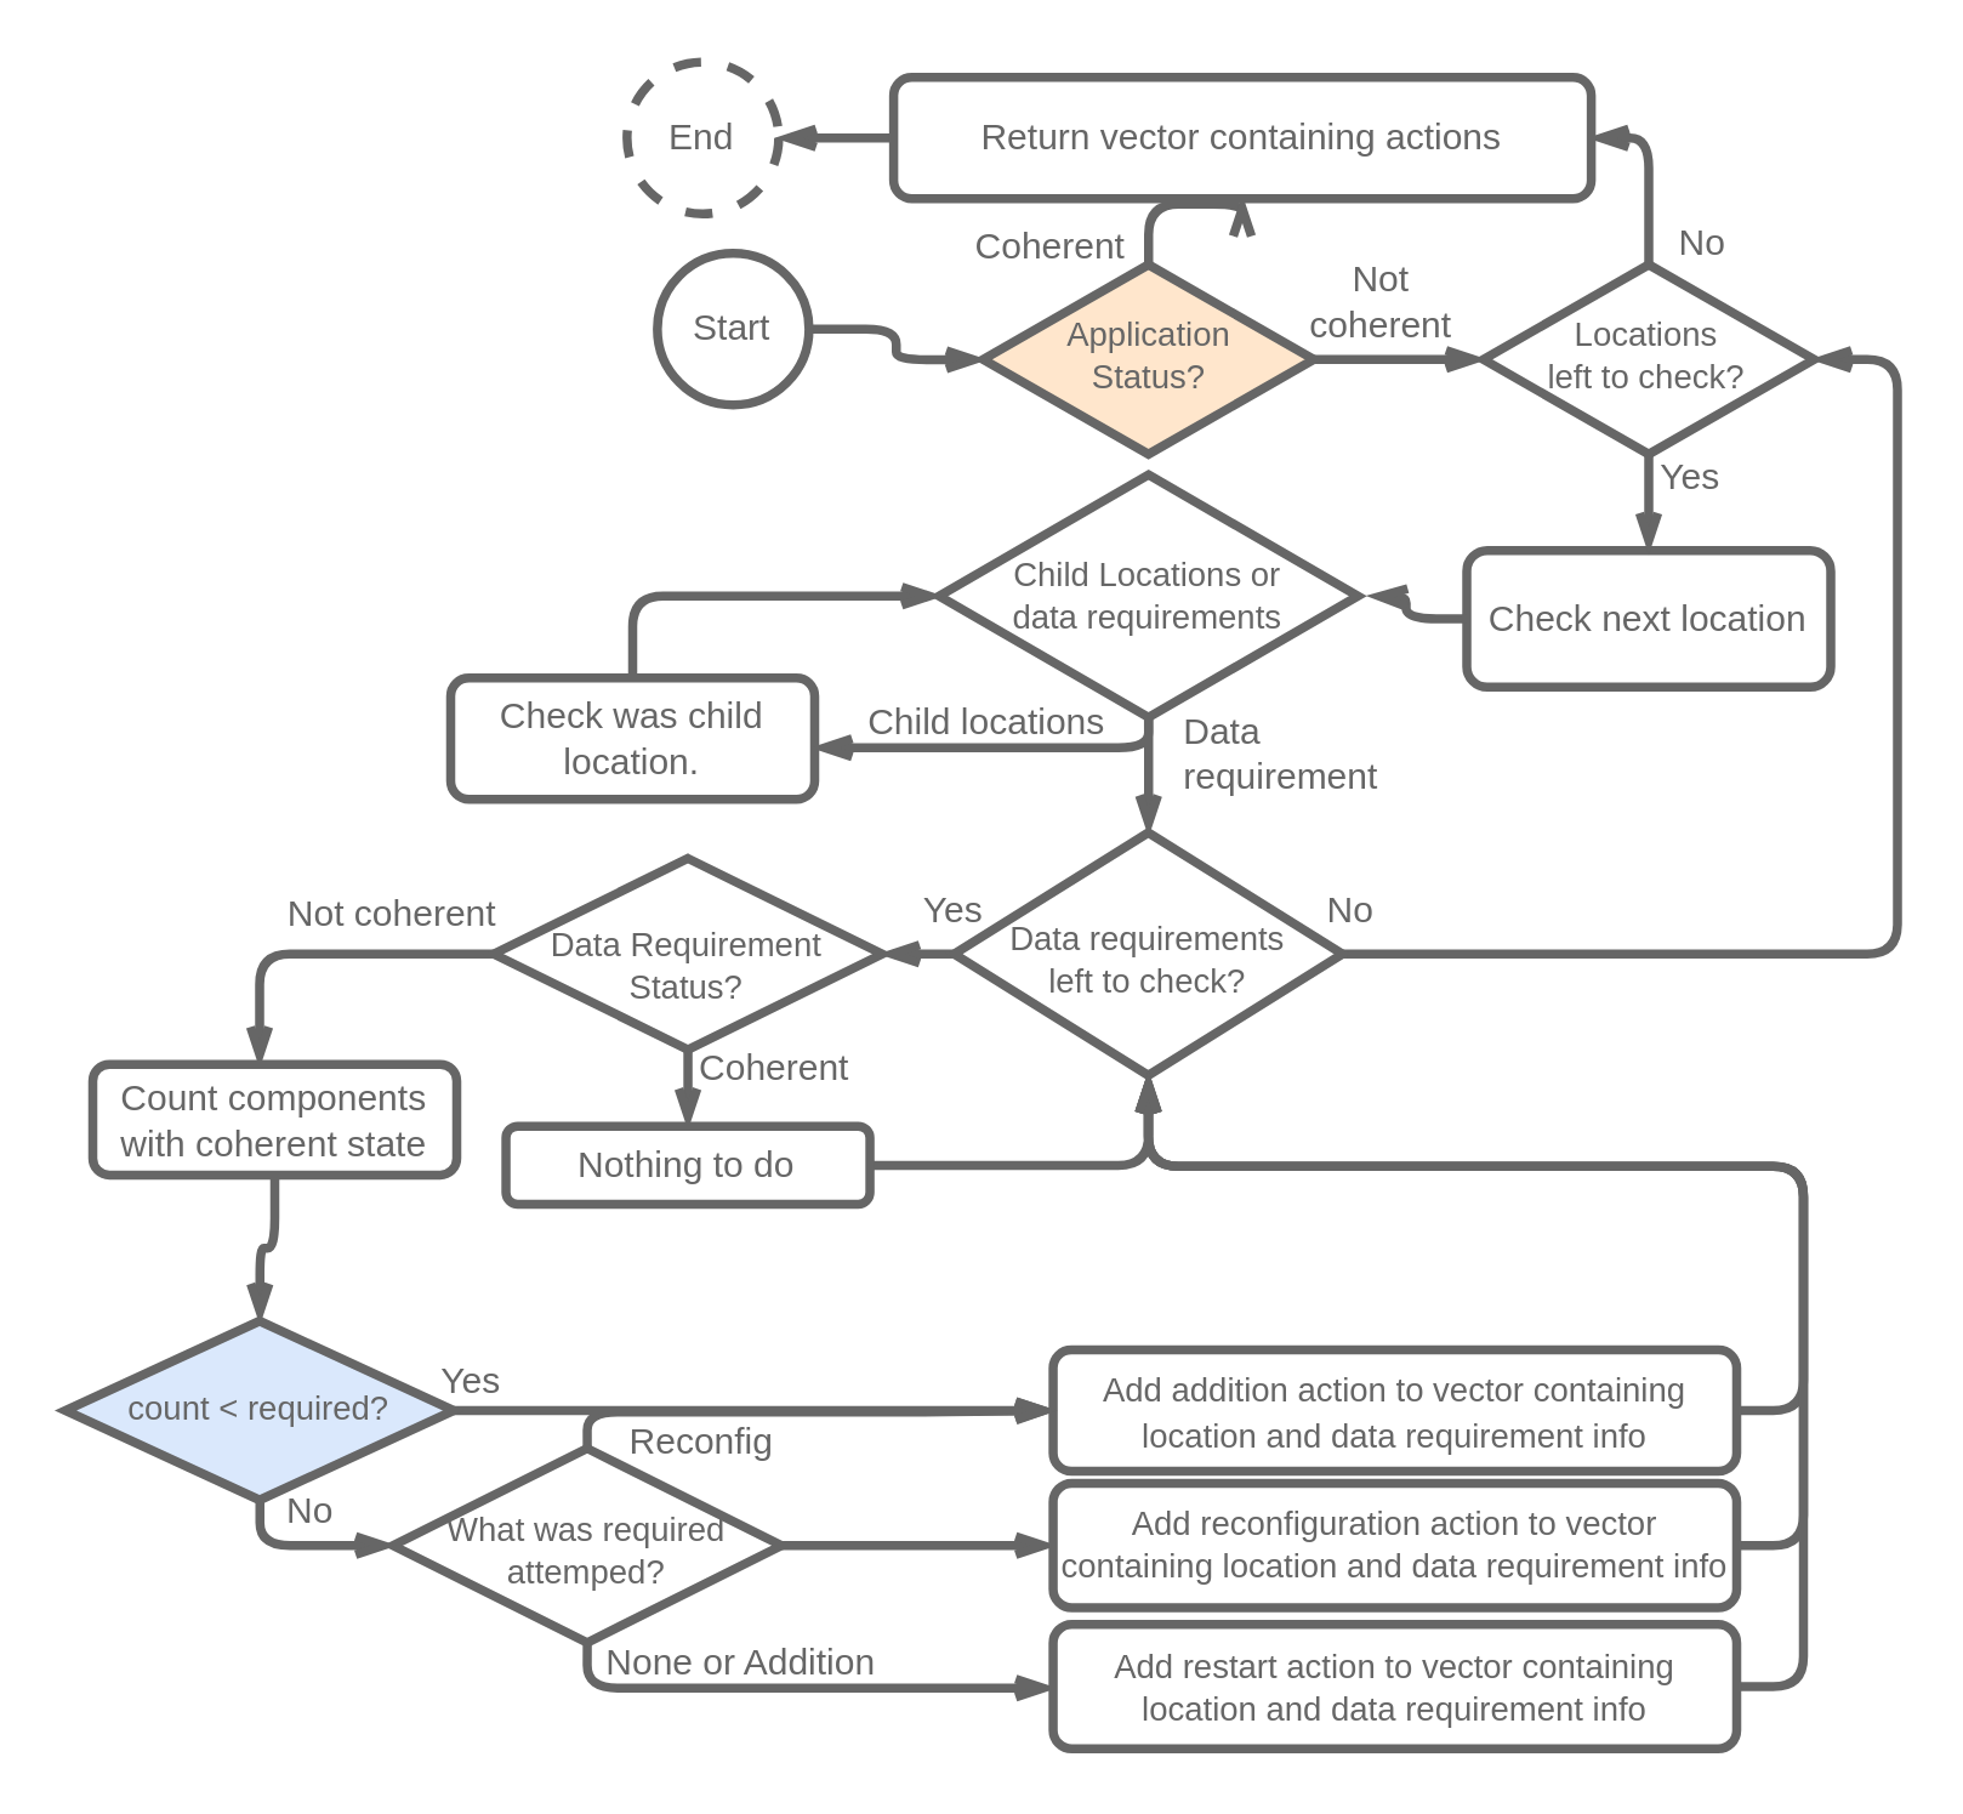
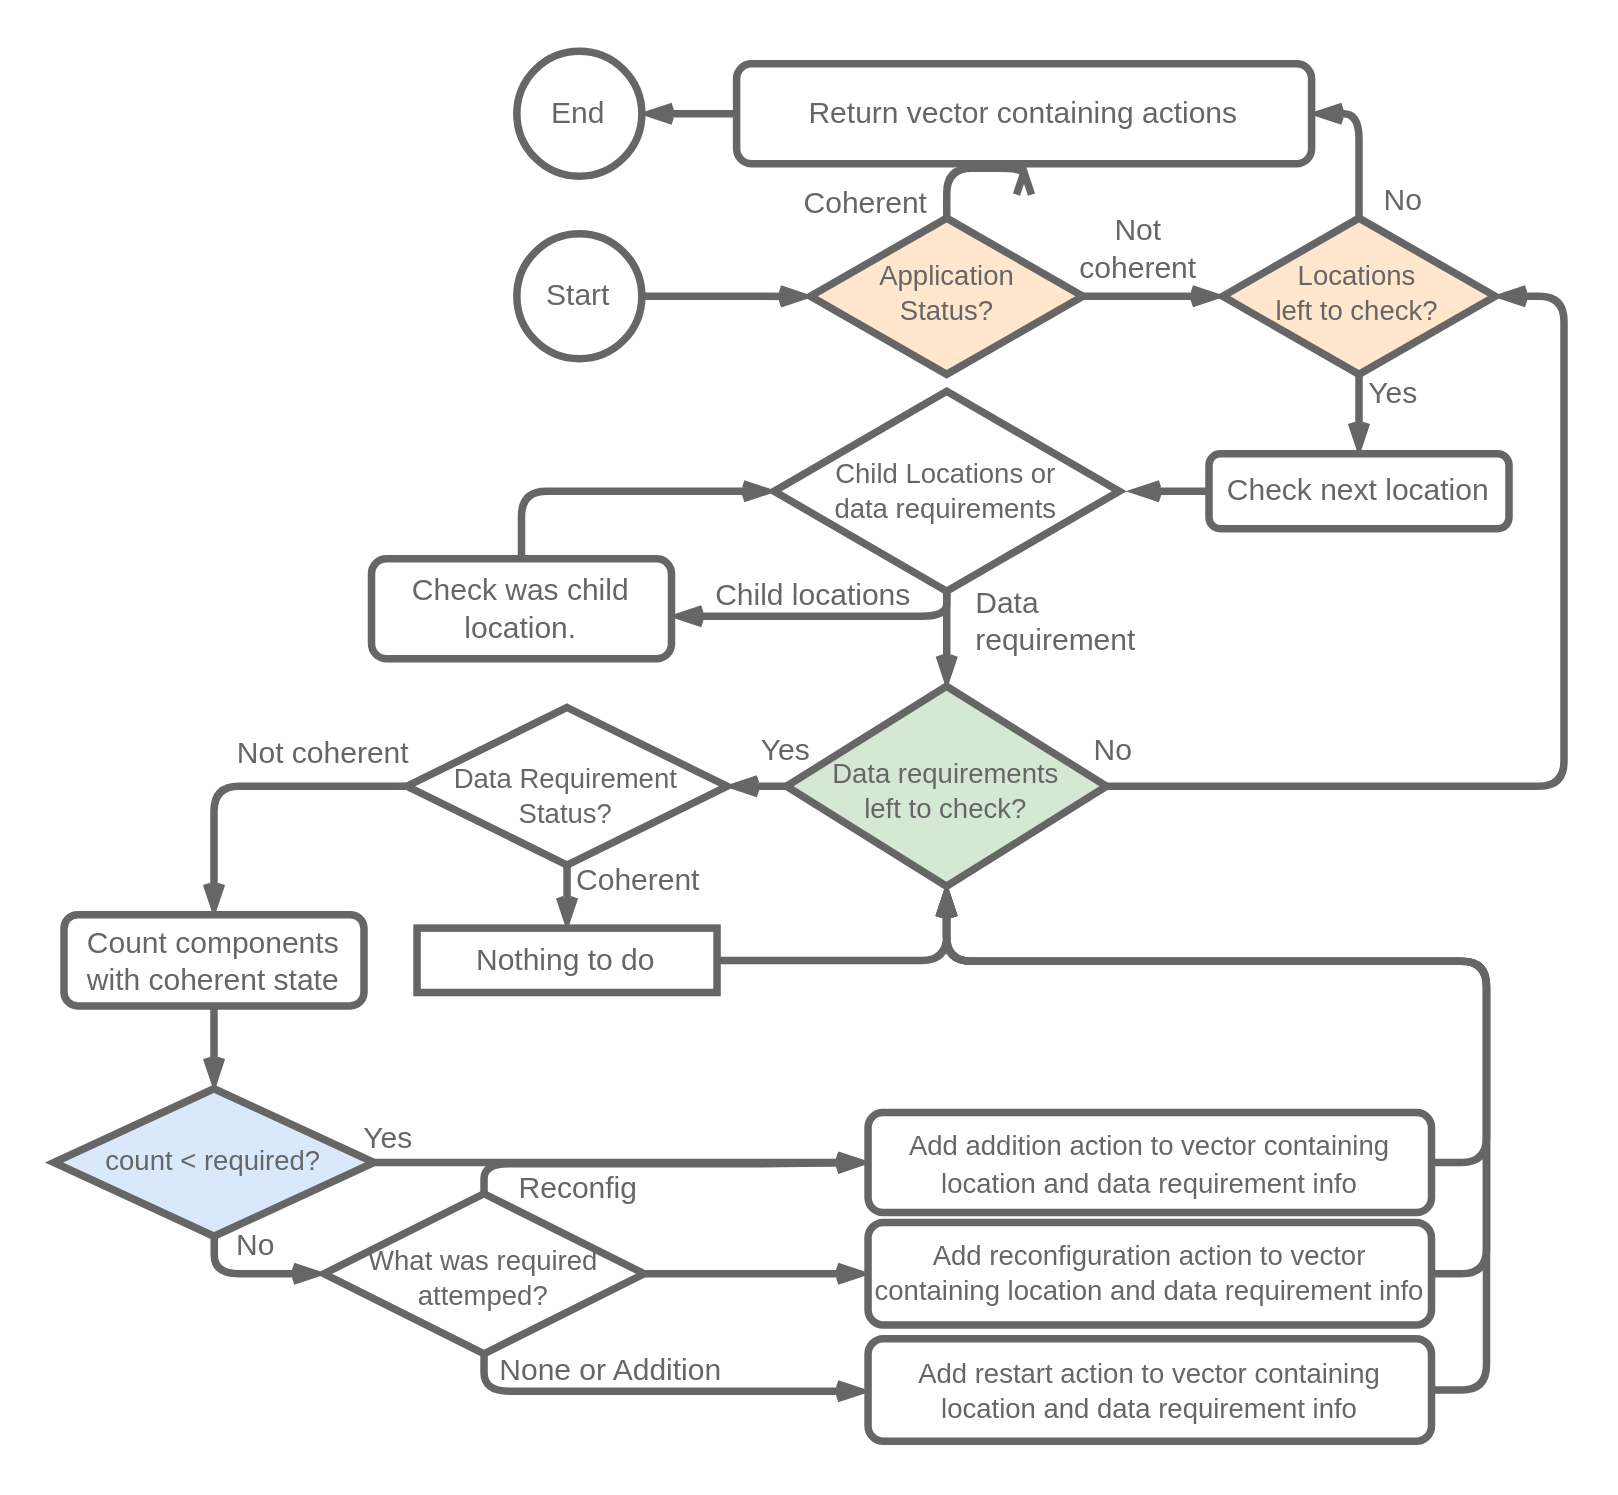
- <mxCell id="52" value="End" style="ellipse;whiteSpace=wrap;html=1;aspect=fixed;strokeColor=#666666;fontColor=#666666;fillColor=#FFFFFF;strokeWidth=3;dashed=1;" parent="1" vertex="1"><mxGeometry x="206.14" y="20" width="50" height="50" as="geometry" /></mxCell>
+ <mxCell id="52" value="End" style="ellipse;whiteSpace=wrap;html=1;aspect=fixed;strokeColor=#666666;fontColor=#666666;fillColor=#FFFFFF;strokeWidth=3;" parent="1" vertex="1"><mxGeometry x="206.14" y="20" width="50" height="50" as="geometry" /></mxCell>
- <mxCell id="3" value="Start" style="ellipse;whiteSpace=wrap;html=1;aspect=fixed;strokeColor=#666666;fontColor=#666666;fillColor=#FFFFFF;strokeWidth=3;" parent="1" vertex="1"><mxGeometry x="216.14" y="83" width="50" height="50" as="geometry" /></mxCell>
+ <mxCell id="3" value="Start" style="ellipse;whiteSpace=wrap;html=1;aspect=fixed;strokeColor=#666666;fontColor=#666666;fillColor=#FFFFFF;strokeWidth=3;" parent="1" vertex="1"><mxGeometry x="206.14" y="93" width="50" height="50" as="geometry" /></mxCell>
- <mxCell id="17" value="Locations&lt;br&gt;left to check?" style="rhombus;whiteSpace=wrap;html=1;rounded=0;strokeColor=#666666;strokeWidth=3;align=center;verticalAlign=middle;fontFamily=Helvetica;fontSize=11;fontColor=#666666;fillColor=#FFFFFF;spacingTop=-3;" parent="1" vertex="1"><mxGeometry x="488.49" y="86.75" width="109.03" height="62.5" as="geometry" /></mxCell>
+ <mxCell id="17" value="Locations&lt;br&gt;left to check?" style="rhombus;whiteSpace=wrap;html=1;rounded=0;strokeColor=#666666;strokeWidth=3;align=center;verticalAlign=middle;fontFamily=Helvetica;fontSize=11;fontColor=#666666;fillColor=#ffe6cc;spacingTop=-3;" parent="1" vertex="1"><mxGeometry x="488.49" y="86.75" width="109.03" height="62.5" as="geometry" /></mxCell>
- <mxCell id="4" value="Check next location" style="rounded=1;whiteSpace=wrap;html=1;strokeColor=#666666;fontColor=#666666;fillColor=#FFFFFF;strokeWidth=3;" parent="1" vertex="1"><mxGeometry x="483" y="181" width="120" height="45" as="geometry" /></mxCell>
+ <mxCell id="4" value="Check next location" style="rounded=1;whiteSpace=wrap;html=1;strokeColor=#666666;fontColor=#666666;fillColor=#FFFFFF;strokeWidth=3;" parent="1" vertex="1"><mxGeometry x="483" y="181" width="120" height="30" as="geometry" /></mxCell>
- <mxCell id="13" value="Data requirements &lt;br&gt;left to check?" style="rhombus;whiteSpace=wrap;html=1;rounded=0;strokeColor=#666666;strokeWidth=3;align=center;verticalAlign=middle;fontFamily=Helvetica;fontSize=11;fontColor=#666666;fillColor=#FFFFFF;spacingTop=4;" parent="1" vertex="1"><mxGeometry x="313.97" y="274" width="128.06" height="80" as="geometry" /></mxCell>
+ <mxCell id="13" value="Data requirements &lt;br&gt;left to check?" style="rhombus;whiteSpace=wrap;html=1;rounded=0;strokeColor=#666666;strokeWidth=3;align=center;verticalAlign=middle;fontFamily=Helvetica;fontSize=11;fontColor=#666666;fillColor=#d5e8d4;spacingTop=4;" parent="1" vertex="1"><mxGeometry x="313.97" y="274" width="128.06" height="80" as="geometry" /></mxCell>
- <mxCell id="28" value="Count components with coherent state" style="whiteSpace=wrap;html=1;fontSize=12;fillColor=#FFFFFF;strokeColor=#666666;fontColor=#666666;rounded=1;strokeWidth=3;spacingTop=0;" parent="1" vertex="1"><mxGeometry x="30" y="350.38" width="120" height="36.5" as="geometry" /></mxCell>
+ <mxCell id="28" value="Count components with coherent state" style="whiteSpace=wrap;html=1;fontSize=12;fillColor=#FFFFFF;strokeColor=#666666;fontColor=#666666;rounded=1;strokeWidth=3;spacingTop=0;" parent="1" vertex="1"><mxGeometry x="25" y="365.38" width="120" height="36.5" as="geometry" /></mxCell>
- <mxCell id="25" value="Nothing to do" style="whiteSpace=wrap;html=1;fontSize=12;fillColor=#FFFFFF;strokeColor=#666666;fontColor=#666666;rounded=1;strokeWidth=3;spacingTop=0;" parent="1" vertex="1"><mxGeometry x="166.22" y="370.75" width="120" height="25.75" as="geometry" /></mxCell>
+ <mxCell id="25" value="Nothing to do" style="whiteSpace=wrap;html=1;fontSize=12;fillColor=#FFFFFF;strokeColor=#666666;fontColor=#666666;strokeWidth=3;spacingTop=0;rounded=0;" parent="1" vertex="1"><mxGeometry x="166.22" y="370.75" width="120" height="25.75" as="geometry" /></mxCell>
